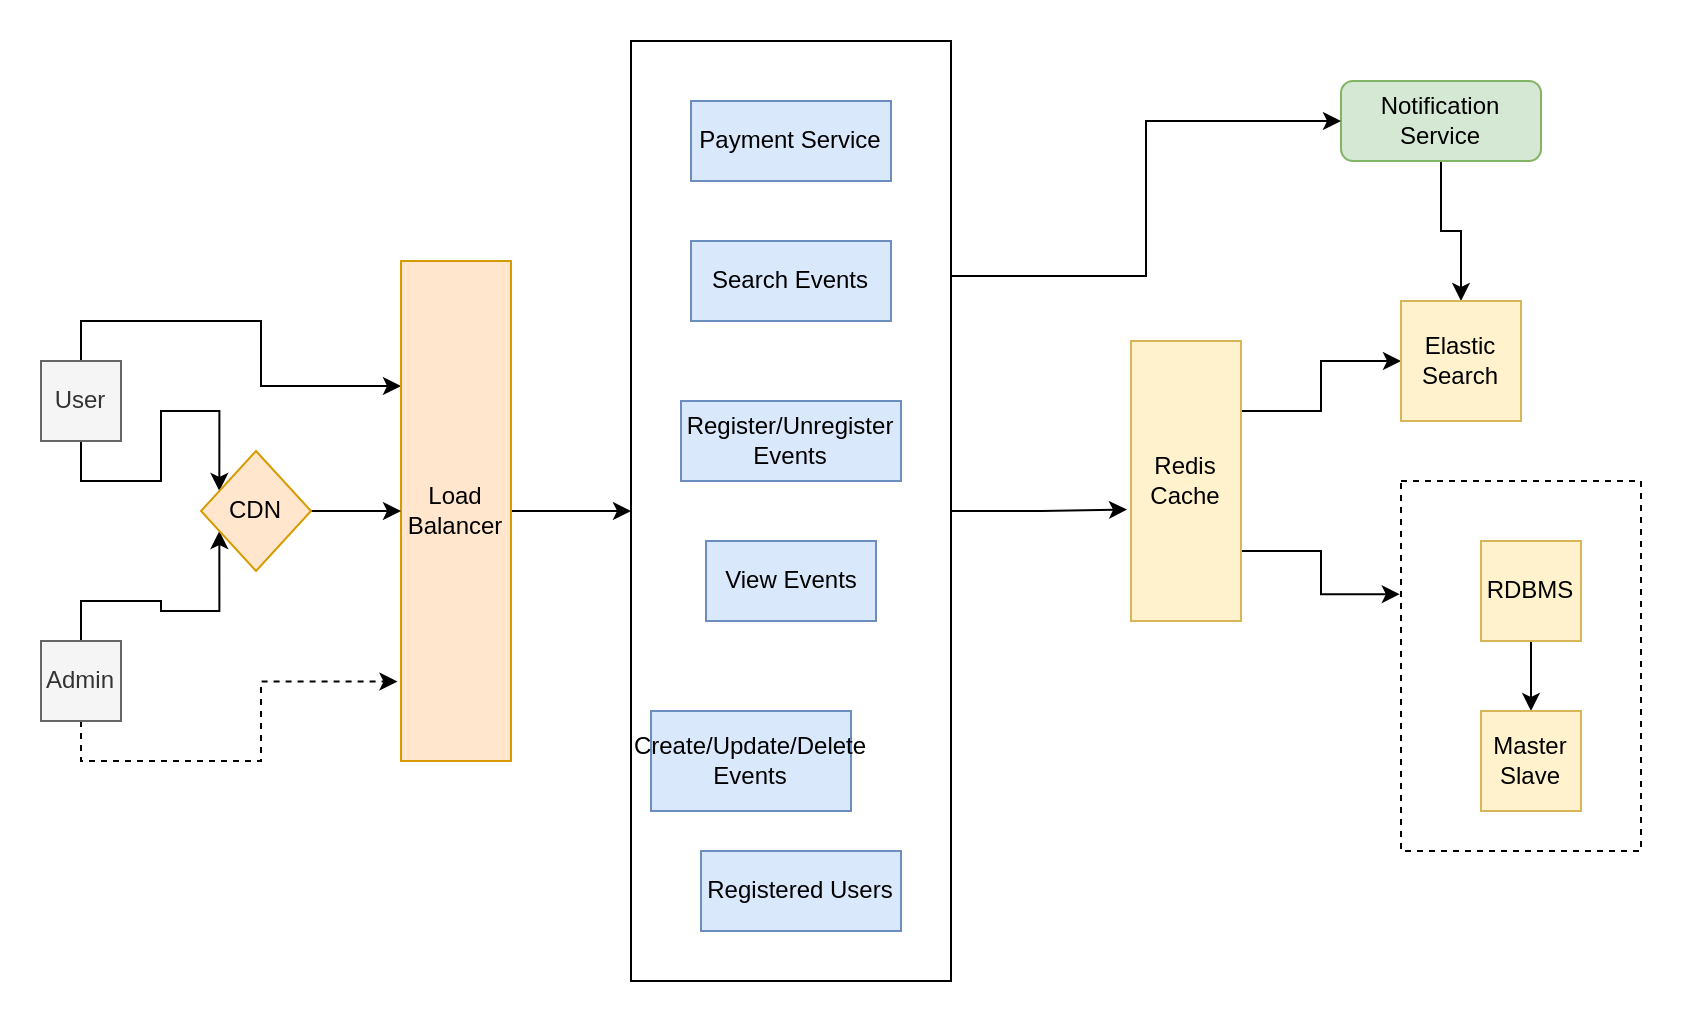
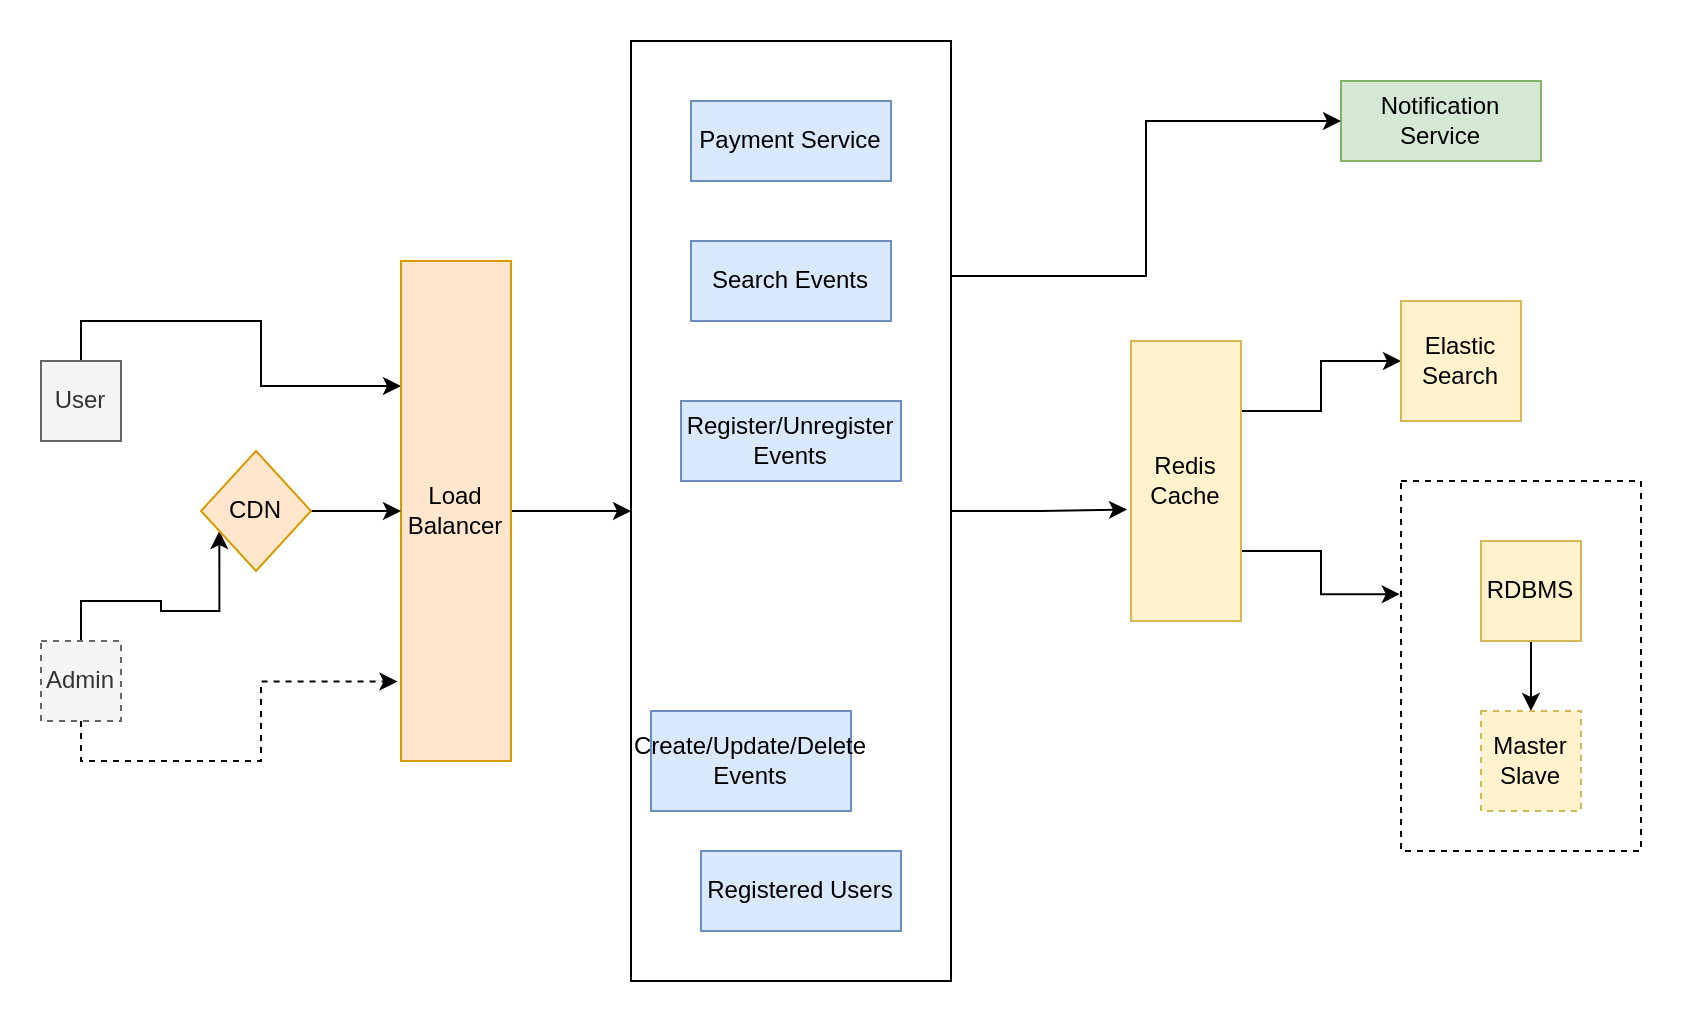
- <mxCell id="12" value="Notification Service" style="whiteSpace=wrap;html=1;fillColor=#d5e8d4;strokeColor=#82b366;rounded=1;" vertex="1" parent="1"><mxGeometry x="670" y="40" width="100" height="40" as="geometry" /></mxCell>
+ <mxCell id="12" value="Notification Service" style="rounded=0;whiteSpace=wrap;html=1;fillColor=#d5e8d4;strokeColor=#82b366;" vertex="1" parent="1"><mxGeometry x="670" y="40" width="100" height="40" as="geometry" /></mxCell>
- <mxCell id="11" style="edgeStyle=orthogonalEdgeStyle;rounded=0;orthogonalLoop=1;jettySize=auto;html=1;exitX=0.5;exitY=1;exitDx=0;exitDy=0;entryX=0.5;entryY=0;entryDx=0;entryDy=0;" edge="1" parent="1" source="12" target="19"><mxGeometry relative="1" as="geometry" /></mxCell>
- <mxCell id="3" style="edgeStyle=orthogonalEdgeStyle;rounded=0;orthogonalLoop=1;jettySize=auto;html=1;exitX=0.5;exitY=1;exitDx=0;exitDy=0;entryX=0;entryY=0.25;entryDx=0;entryDy=0;" edge="1" parent="1" source="4" target="28"><mxGeometry relative="1" as="geometry" /></mxCell>
- <mxCell id="23" value="View Events" style="rounded=0;whiteSpace=wrap;html=1;fillColor=#dae8fc;strokeColor=#6c8ebf;" vertex="1" parent="1"><mxGeometry x="352.5" y="270" width="85" height="40" as="geometry" /></mxCell>
- <mxCell id="7" value="Admin" style="rounded=0;whiteSpace=wrap;html=1;fillColor=#f5f5f5;fontColor=#333333;strokeColor=#666666;" vertex="1" parent="1"><mxGeometry x="20" y="320" width="40" height="40" as="geometry" /></mxCell>
+ <mxCell id="7" value="Admin" style="rounded=0;whiteSpace=wrap;html=1;fillColor=#f5f5f5;fontColor=#333333;strokeColor=#666666;dashed=1;" vertex="1" parent="1"><mxGeometry x="20" y="320" width="40" height="40" as="geometry" /></mxCell>
- <mxCell id="20" value="Master&lt;br&gt;&lt;div&gt;Slave&lt;/div&gt;" style="whiteSpace=wrap;html=1;aspect=fixed;fillColor=#fff2cc;strokeColor=#d6b656;" vertex="1" parent="1"><mxGeometry x="740" y="355" width="50" height="50" as="geometry" /></mxCell>
+ <mxCell id="20" value="Master&lt;br&gt;&lt;div&gt;Slave&lt;/div&gt;" style="whiteSpace=wrap;html=1;aspect=fixed;fillColor=#fff2cc;strokeColor=#d6b656;dashed=1;" vertex="1" parent="1"><mxGeometry x="740" y="355" width="50" height="50" as="geometry" /></mxCell>
